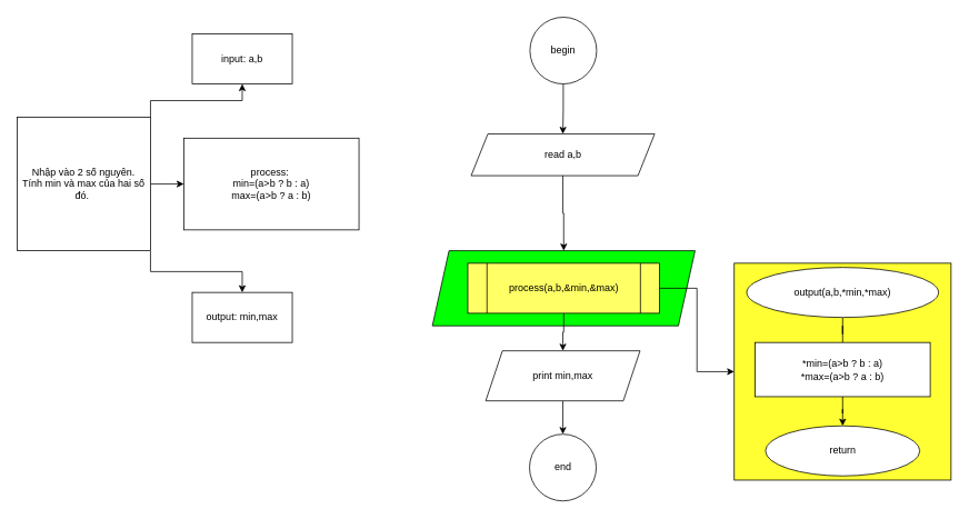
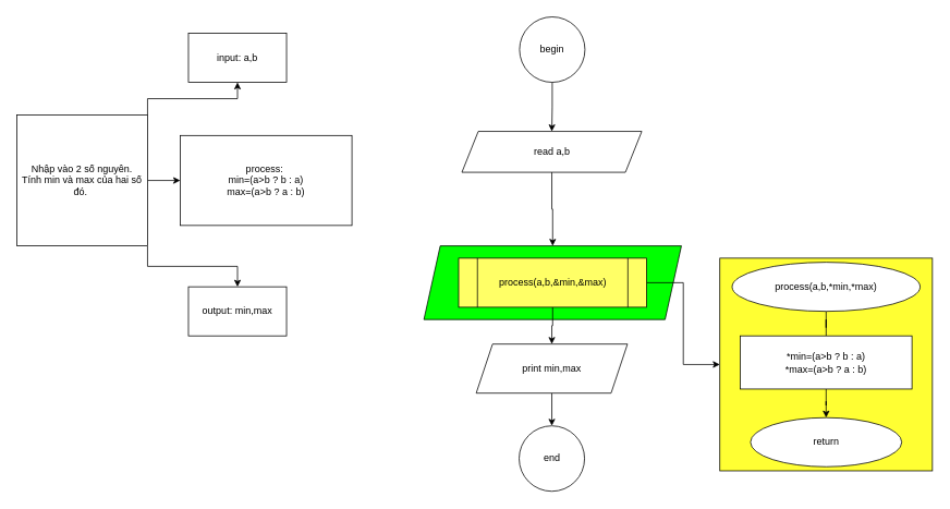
- <mxCell id="15" value="output(a,b,*min,*max)" style="ellipse;whiteSpace=wrap;html=1;" vertex="1" parent="1"><mxGeometry x="895" y="320" width="230" height="60" as="geometry" /></mxCell>
+ <mxCell id="15" value="process(a,b,*min,*max)" style="ellipse;whiteSpace=wrap;html=1;" vertex="1" parent="1"><mxGeometry x="895" y="320" width="230" height="60" as="geometry" /></mxCell>
